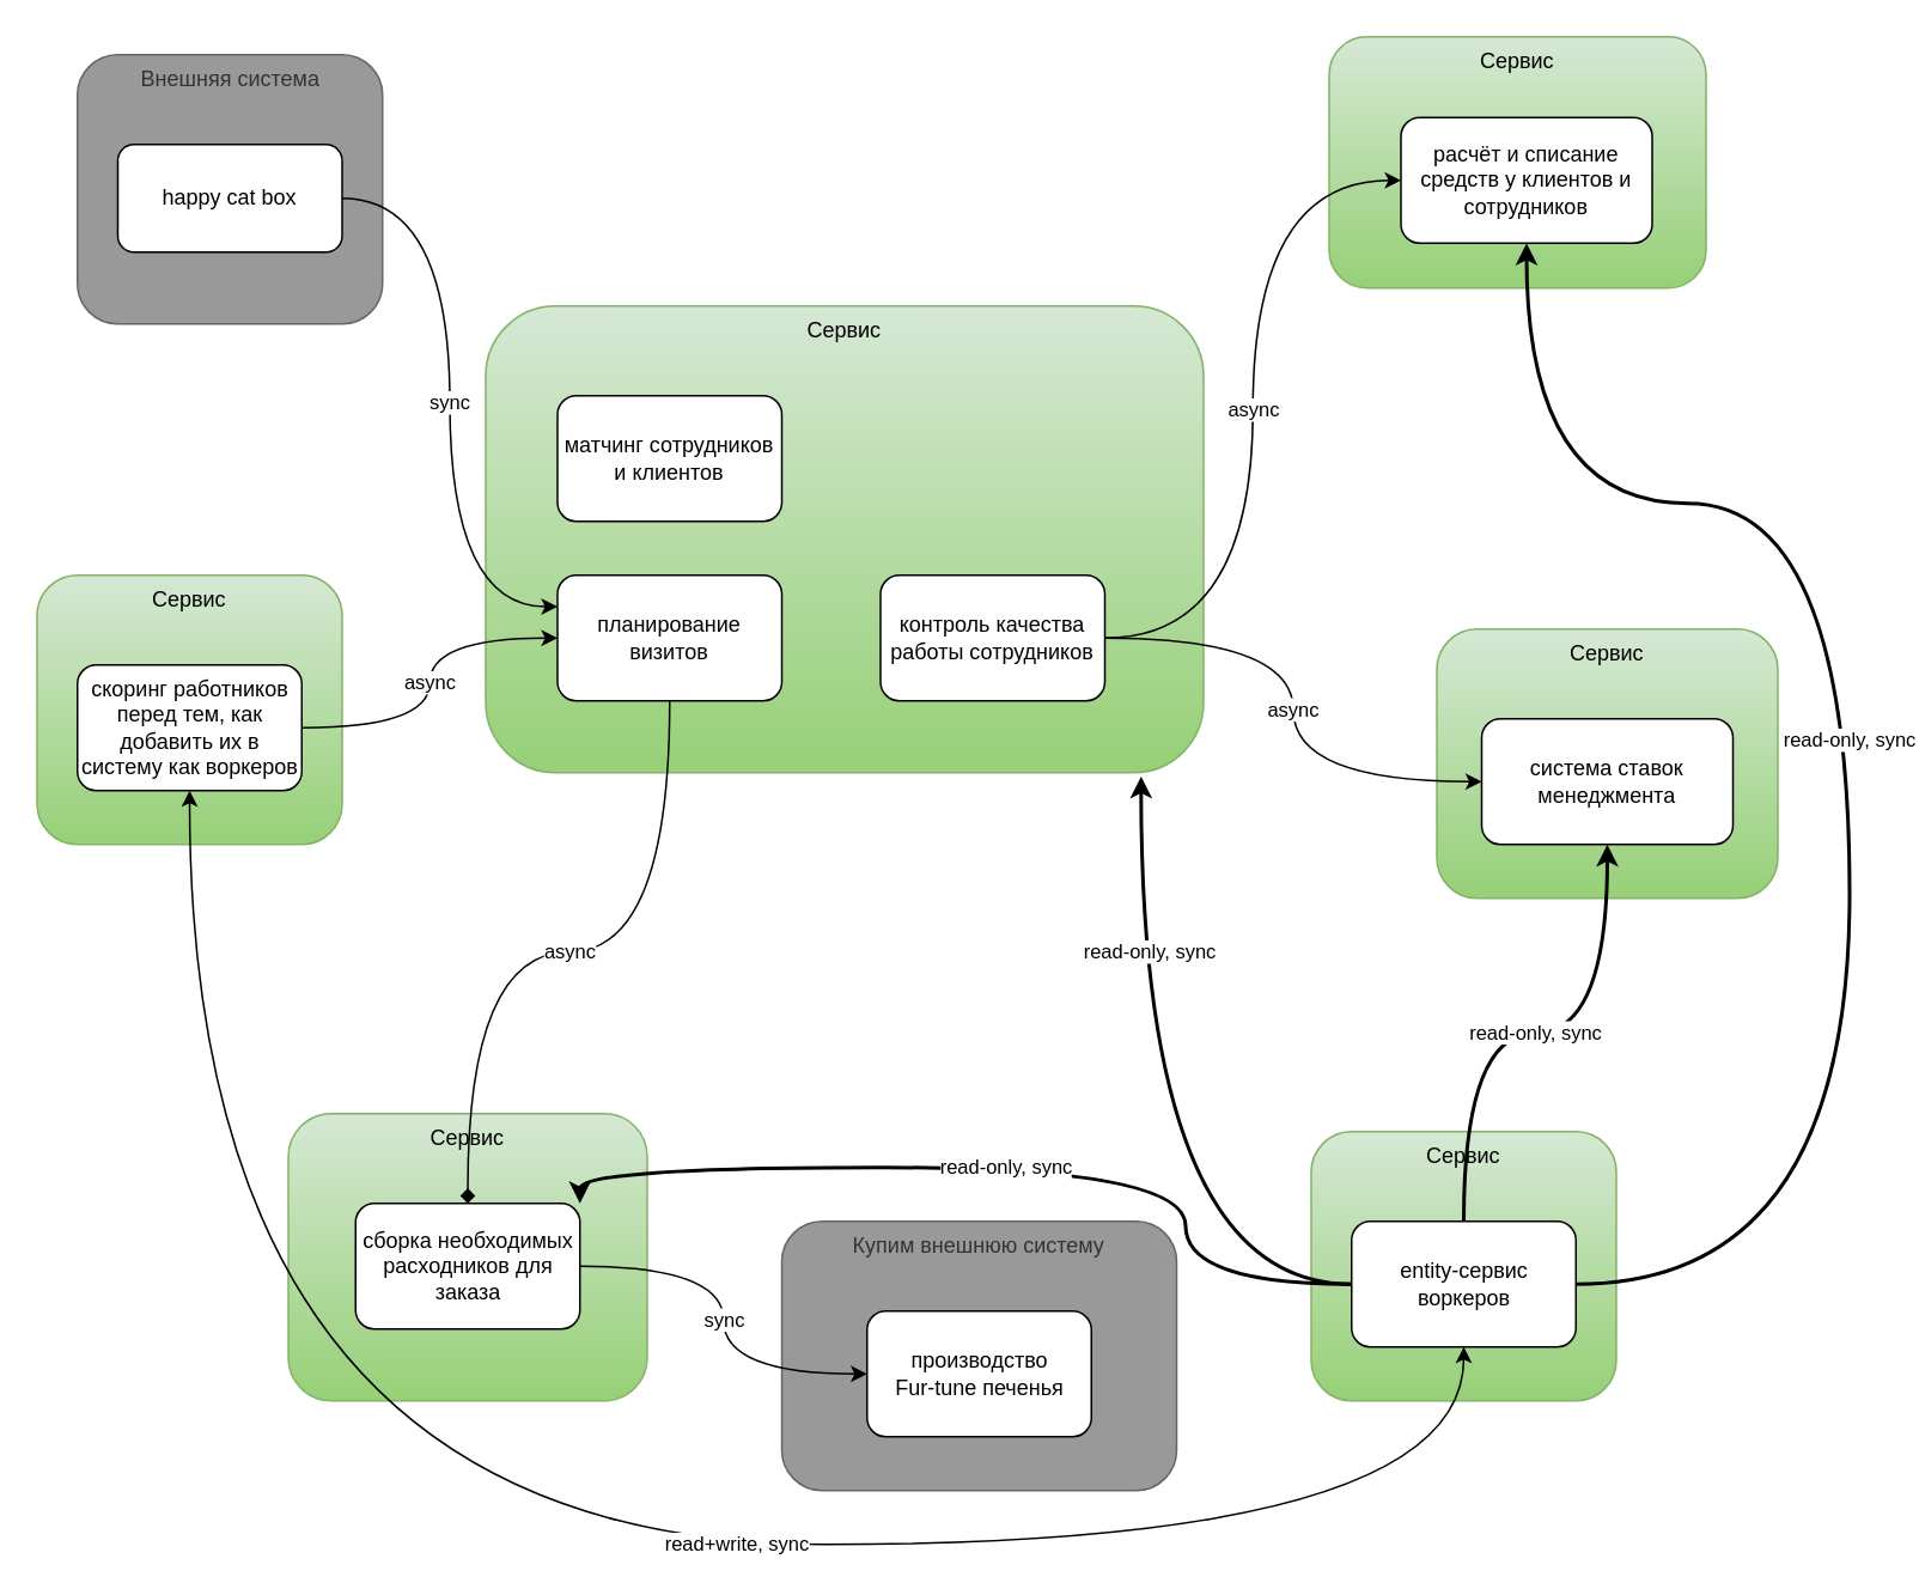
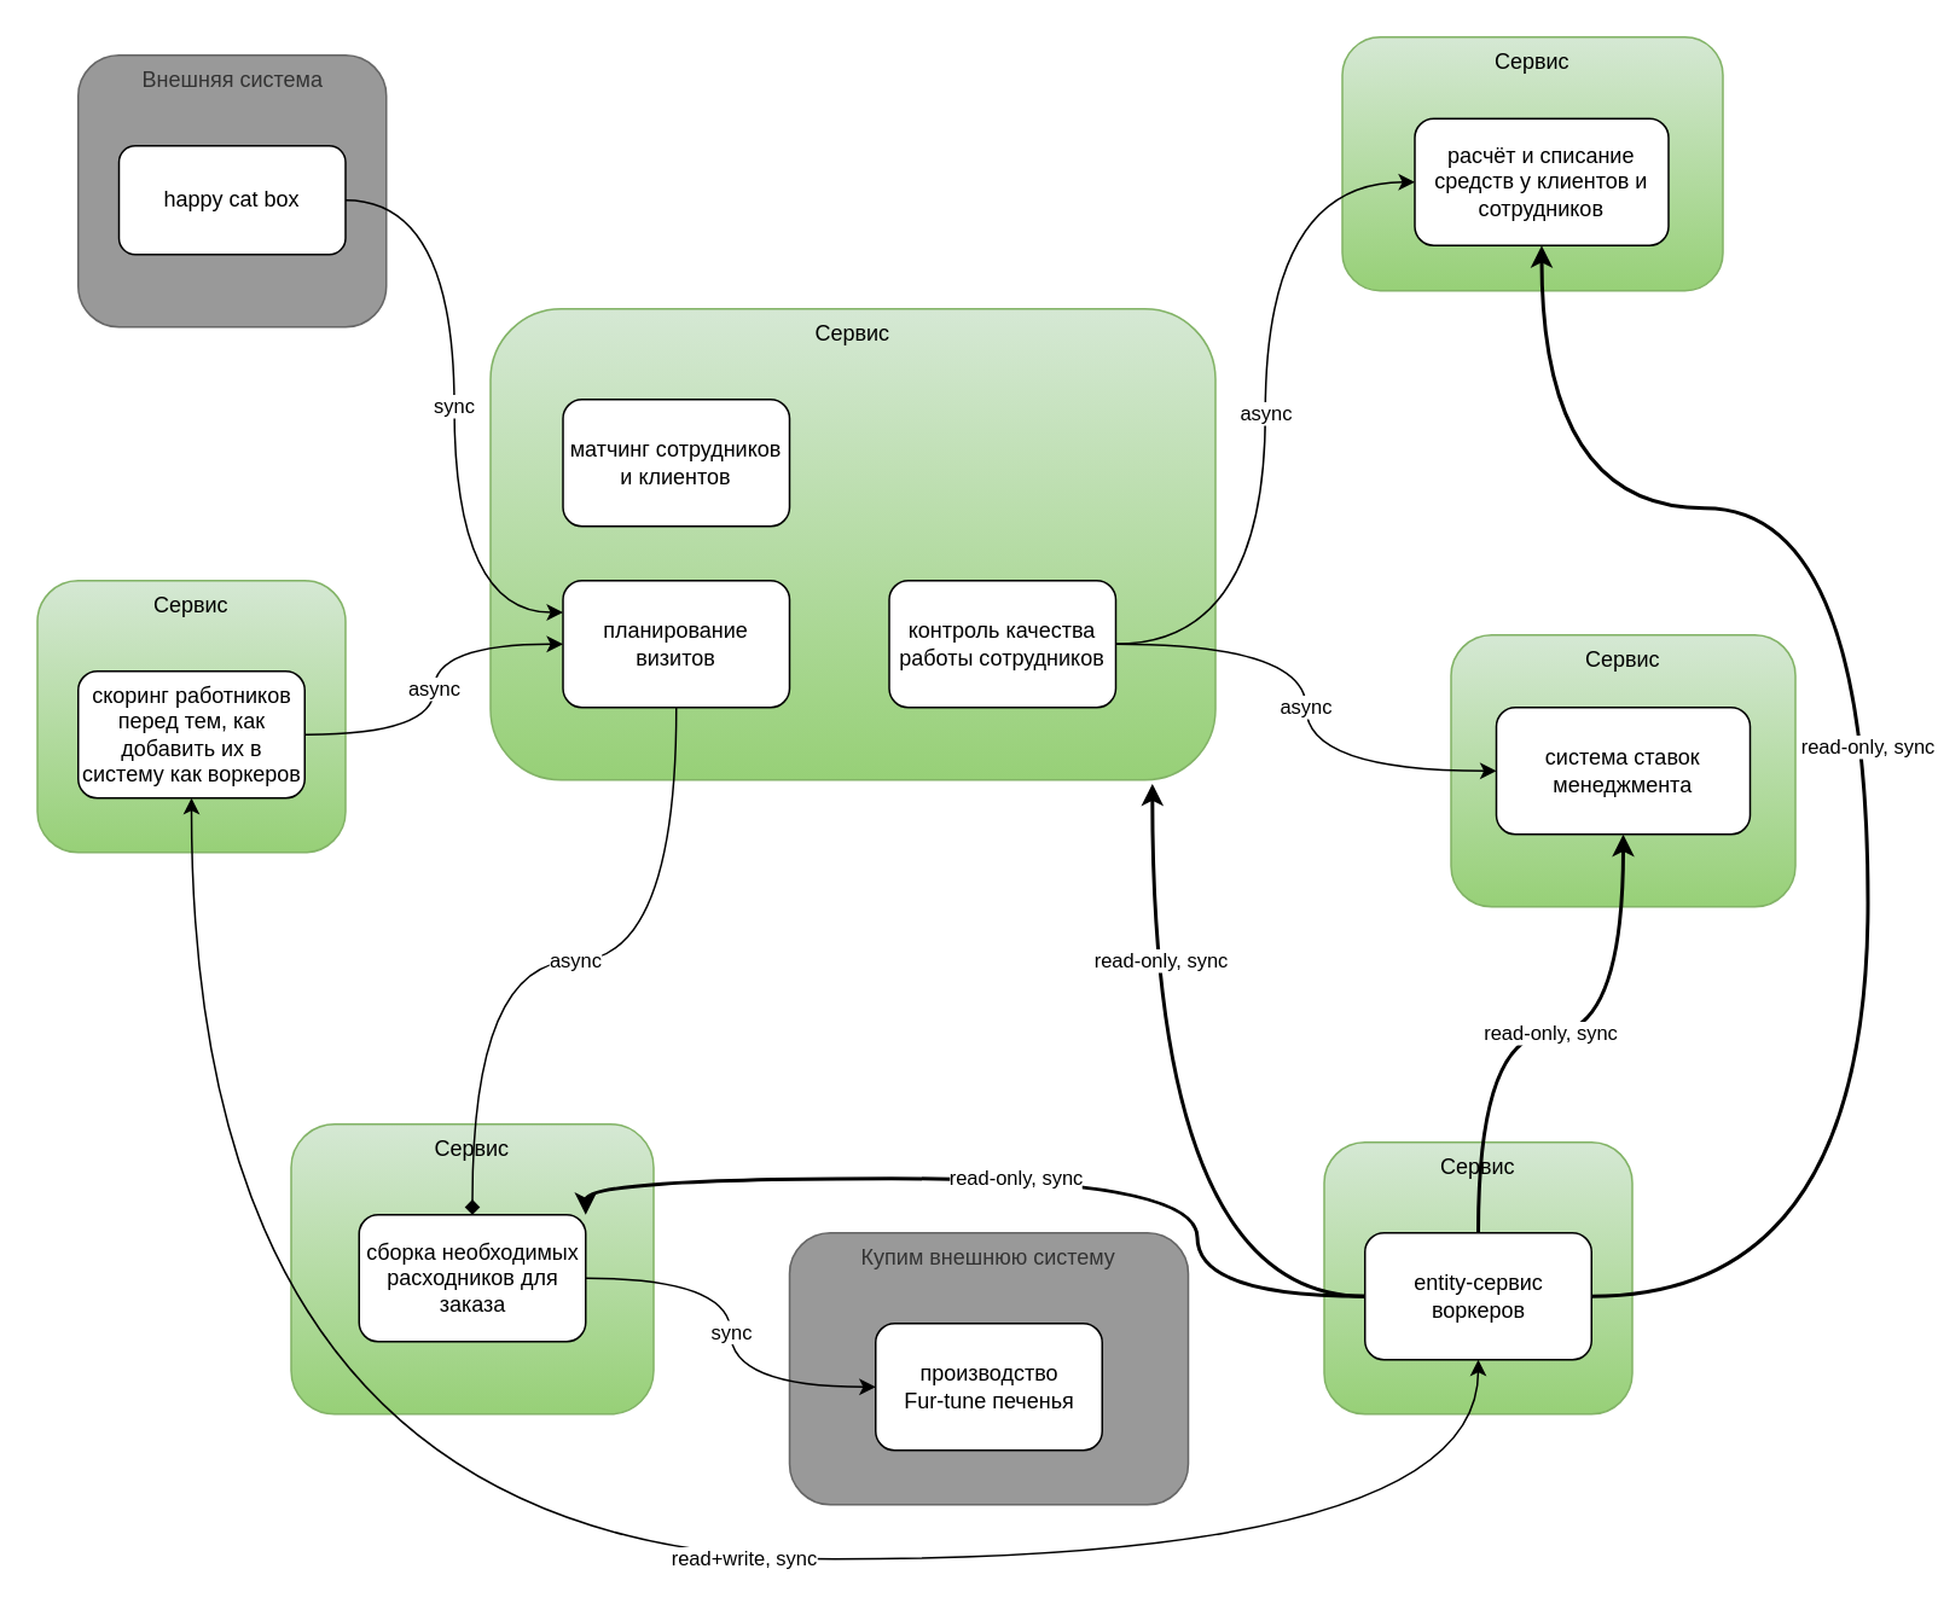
- <mxCell id="11" value="система ставок менеджмента" style="rounded=1;whiteSpace=wrap;html=1;" vertex="1" parent="1"><mxGeometry x="825" y="400" width="140" height="70" as="geometry" /></mxCell>
+ <mxCell id="11" value="система ставок менеджмента" style="rounded=1;whiteSpace=wrap;html=1;" vertex="1" parent="1"><mxGeometry x="825" y="390" width="140" height="70" as="geometry" /></mxCell>
